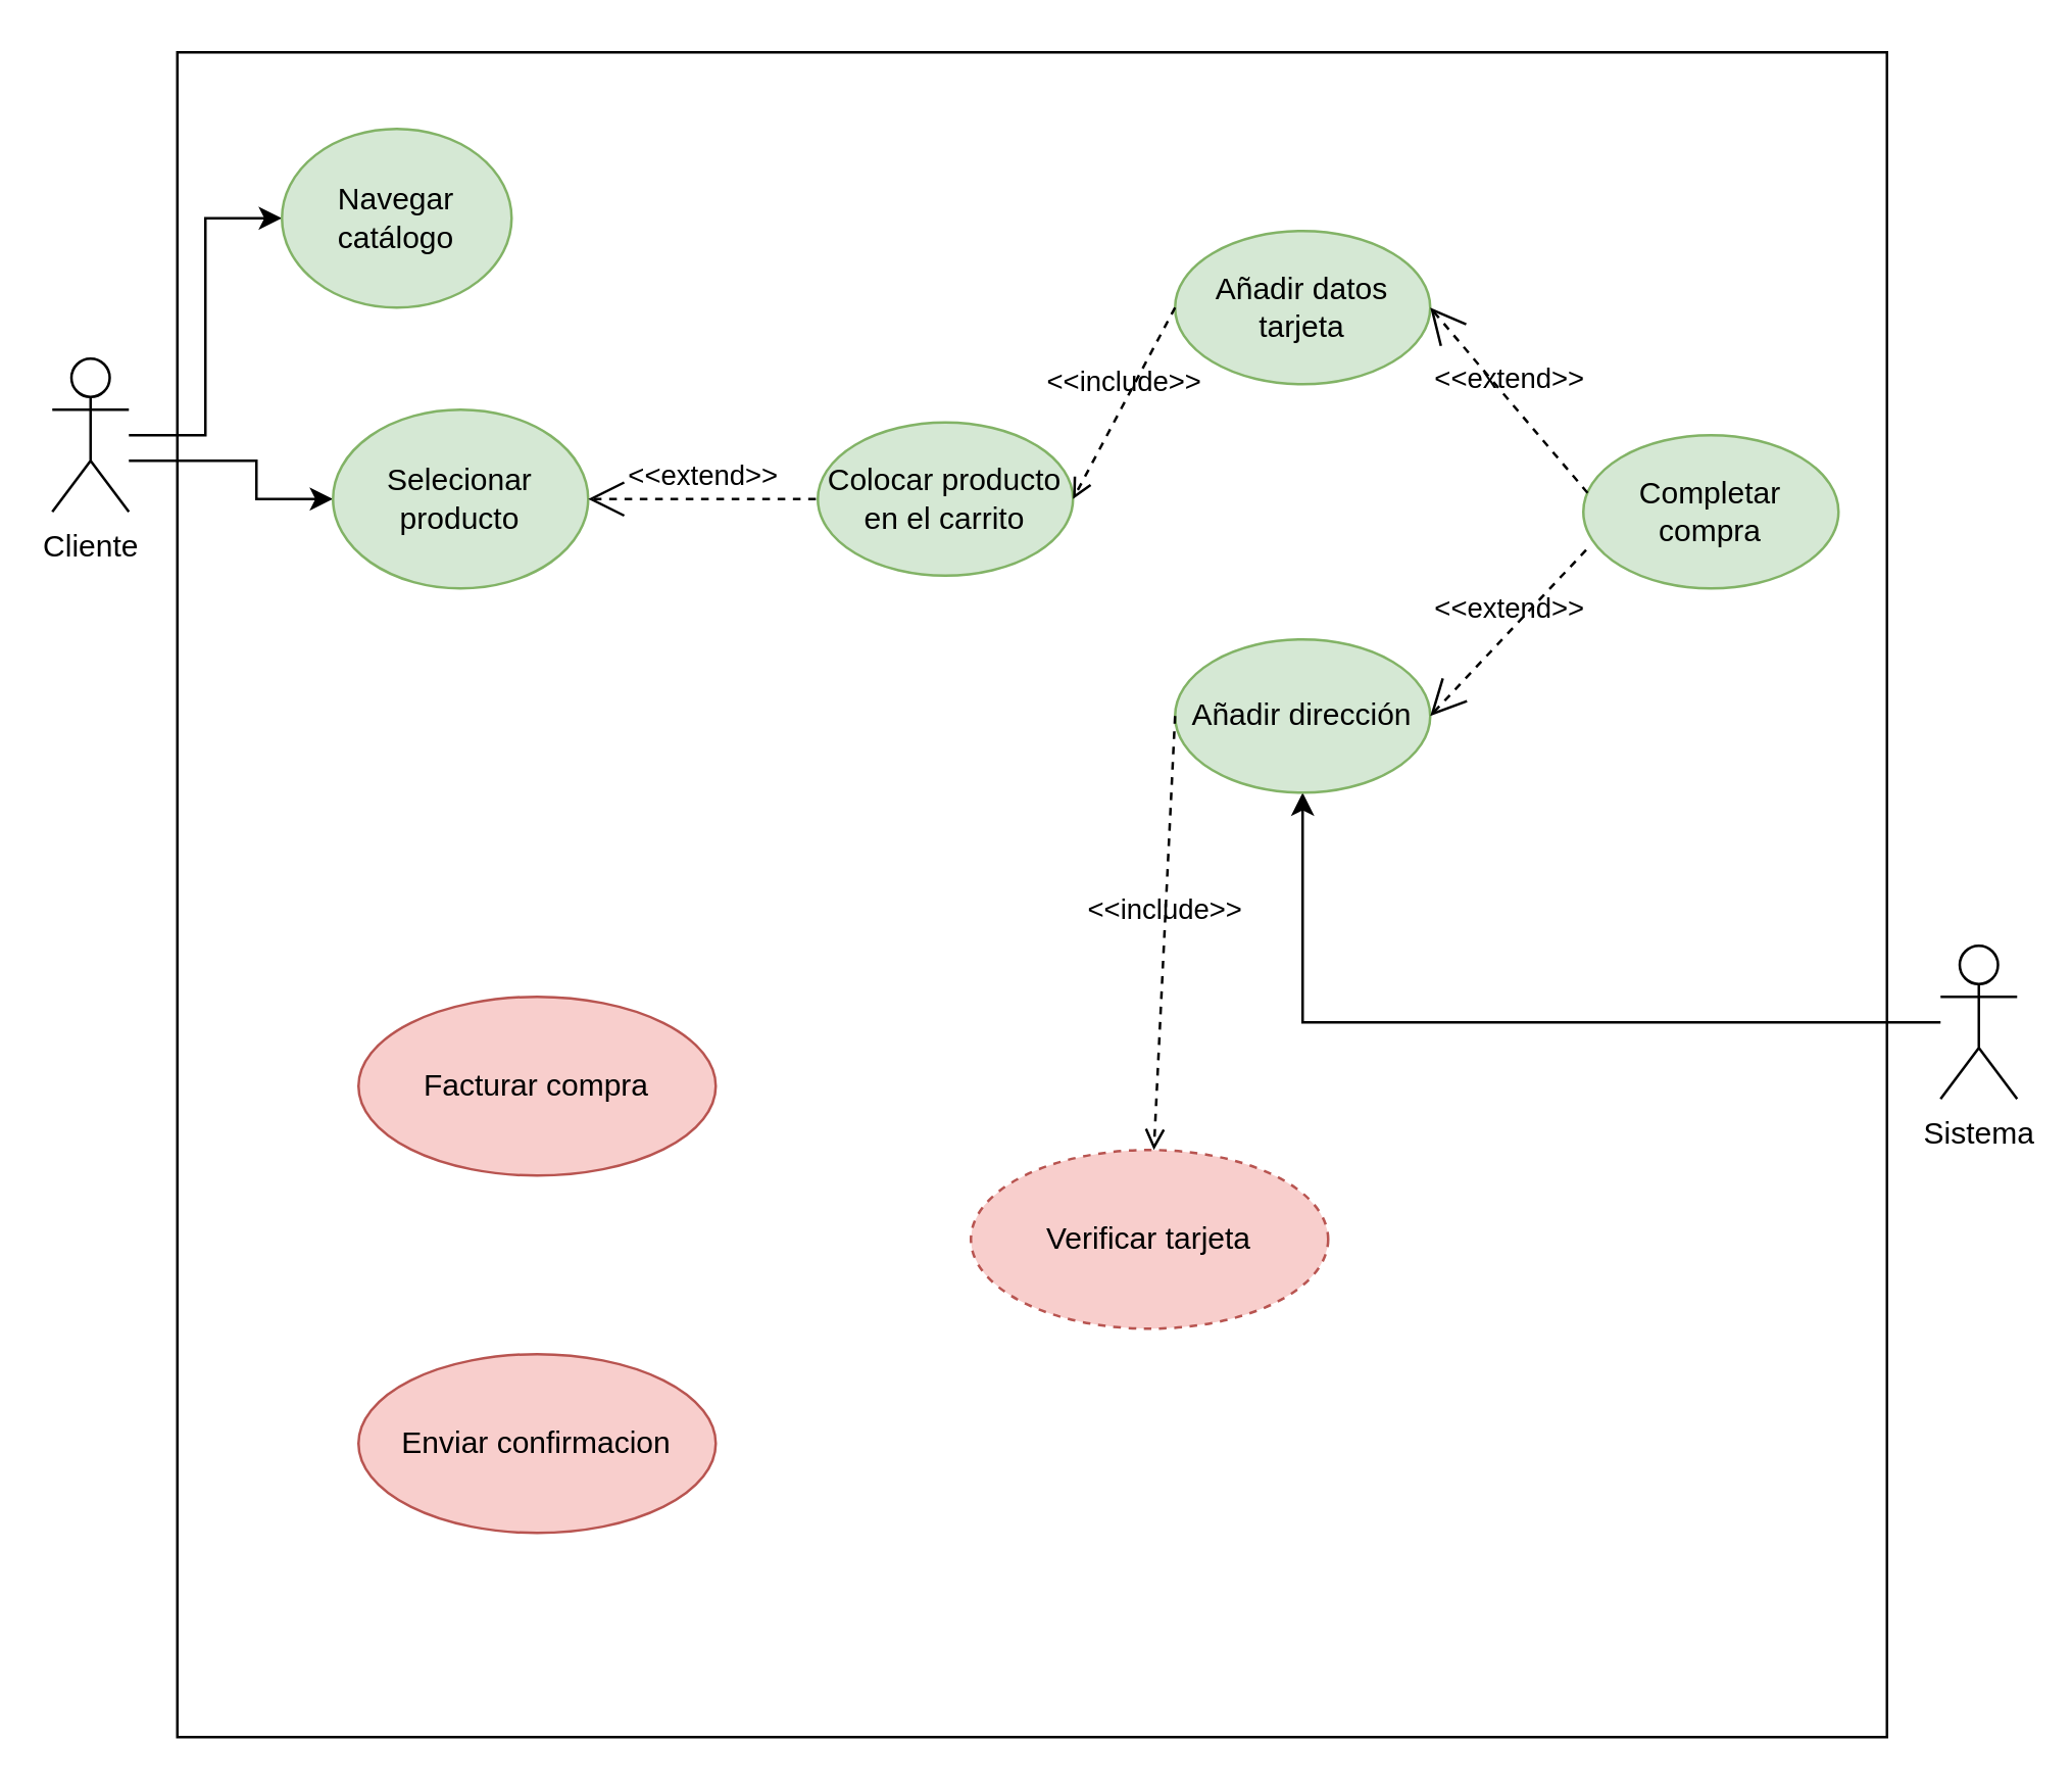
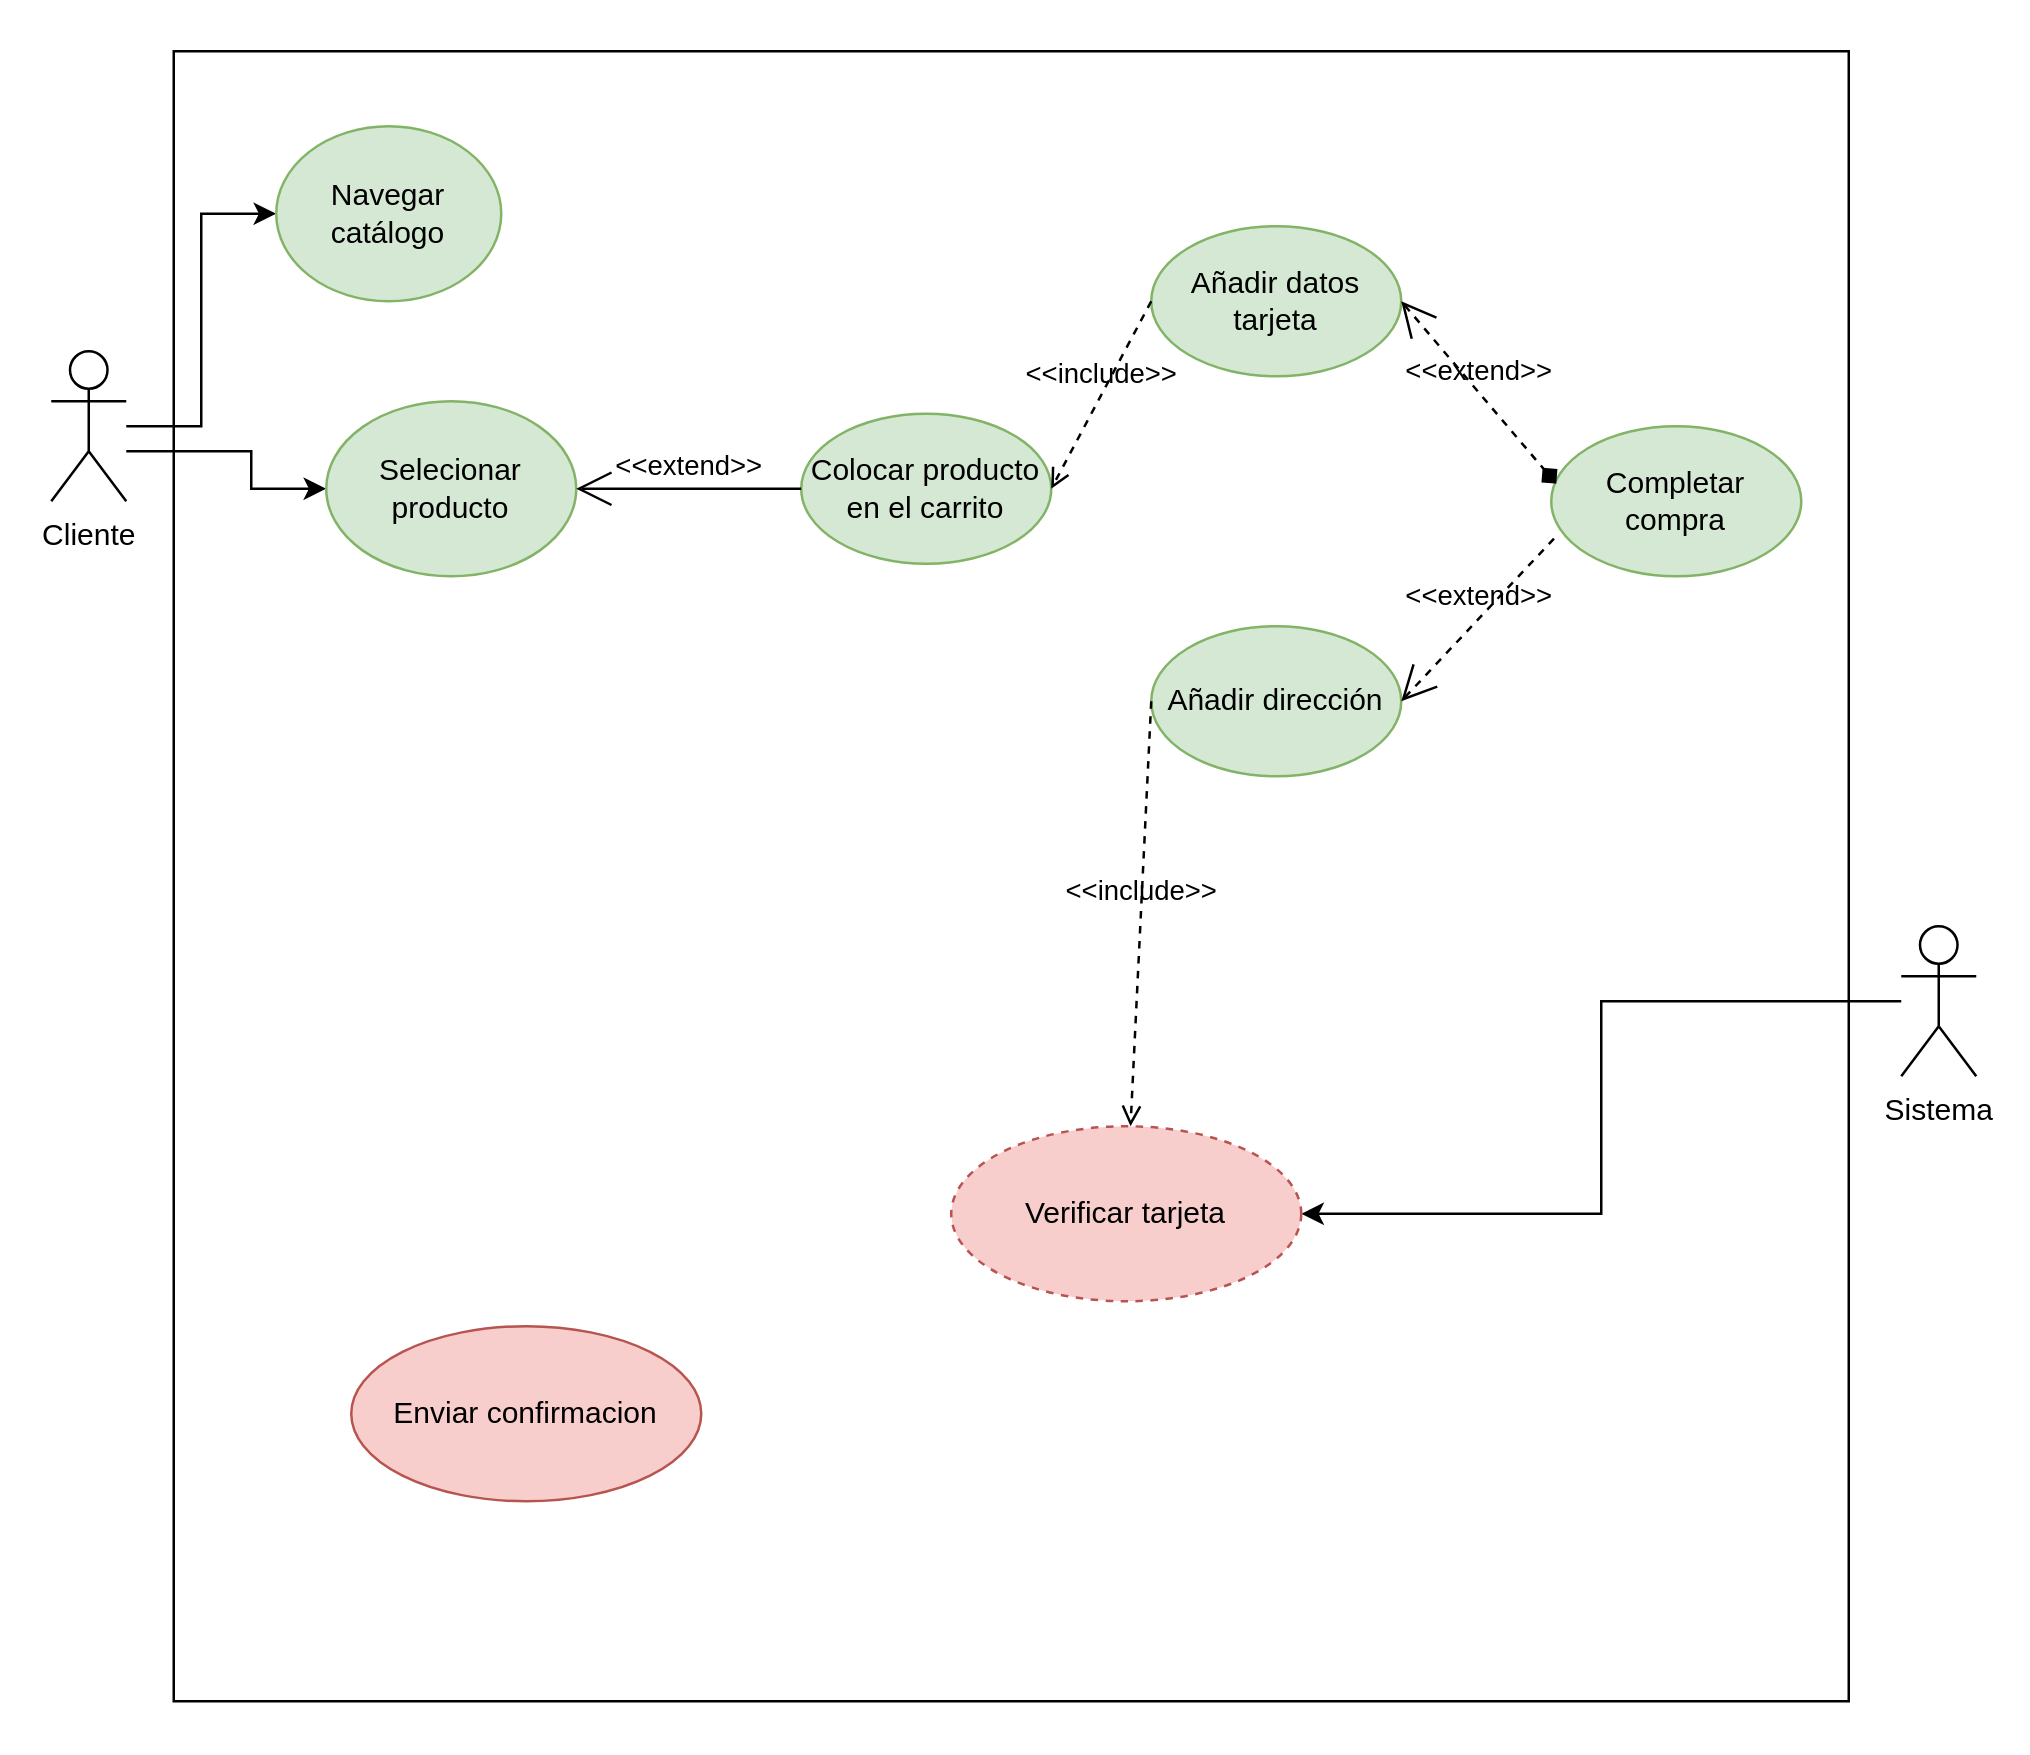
- <mxCell id="20" value="&amp;lt;&amp;lt;extend&amp;gt;&amp;gt;" style="edgeStyle=none;html=1;startArrow=open;endArrow=none;startSize=12;verticalAlign=bottom;dashed=1;labelBackgroundColor=none;rounded=0;exitX=1;exitY=0.5;exitDx=0;exitDy=0;entryX=0.02;entryY=0.383;entryDx=0;entryDy=0;entryPerimeter=0;" parent="1" source="16" target="17" edge="1"><mxGeometry width="160" relative="1" as="geometry"><mxPoint x="50" y="340" as="sourcePoint" /><mxPoint x="210" y="340" as="targetPoint" /></mxGeometry></mxCell>
+ <mxCell id="20" value="&amp;lt;&amp;lt;extend&amp;gt;&amp;gt;" style="edgeStyle=none;html=1;startArrow=open;endArrow=diamond;startSize=12;verticalAlign=bottom;dashed=1;labelBackgroundColor=none;rounded=0;exitX=1;exitY=0.5;exitDx=0;exitDy=0;entryX=0.02;entryY=0.383;entryDx=0;entryDy=0;entryPerimeter=0;" parent="1" source="16" target="17" edge="1"><mxGeometry width="160" relative="1" as="geometry"><mxPoint x="50" y="340" as="sourcePoint" /><mxPoint x="210" y="340" as="targetPoint" /></mxGeometry></mxCell>
- <mxCell id="14" value="&amp;lt;&amp;lt;extend&amp;gt;&amp;gt;" style="edgeStyle=none;html=1;startArrow=open;endArrow=none;startSize=12;verticalAlign=bottom;dashed=1;labelBackgroundColor=none;rounded=0;exitX=1;exitY=0.5;exitDx=0;exitDy=0;entryX=0;entryY=0.5;entryDx=0;entryDy=0;" parent="1" source="12" target="13" edge="1"><mxGeometry width="160" relative="1" as="geometry"><mxPoint x="280" y="310" as="sourcePoint" /><mxPoint x="440" y="310" as="targetPoint" /></mxGeometry></mxCell>
+ <mxCell id="14" value="&amp;lt;&amp;lt;extend&amp;gt;&amp;gt;" style="edgeStyle=none;html=1;startArrow=open;endArrow=none;startSize=12;verticalAlign=bottom;dashed=0;labelBackgroundColor=none;rounded=0;exitX=1;exitY=0.5;exitDx=0;exitDy=0;entryX=0;entryY=0.5;entryDx=0;entryDy=0;" parent="1" source="12" target="13" edge="1"><mxGeometry width="160" relative="1" as="geometry"><mxPoint x="280" y="310" as="sourcePoint" /><mxPoint x="440" y="310" as="targetPoint" /></mxGeometry></mxCell>
- <mxCell id="7" style="edgeStyle=orthogonalEdgeStyle;rounded=0;orthogonalLoop=1;jettySize=auto;html=1;" parent="1" source="8" target="15" edge="1"><mxGeometry relative="1" as="geometry" /></mxCell>
+ <mxCell id="7" style="edgeStyle=orthogonalEdgeStyle;rounded=0;orthogonalLoop=1;jettySize=auto;html=1;entryX=1;entryY=0.5;entryDx=0;entryDy=0;" parent="1" source="8" target="9" edge="1"><mxGeometry relative="1" as="geometry" /></mxCell>
- <mxCell id="10" value="Facturar compra" style="ellipse;whiteSpace=wrap;html=1;fillColor=#f8cecc;strokeColor=#b85450;" parent="1" vertex="1"><mxGeometry x="140" y="390" width="140" height="70" as="geometry" /></mxCell>
